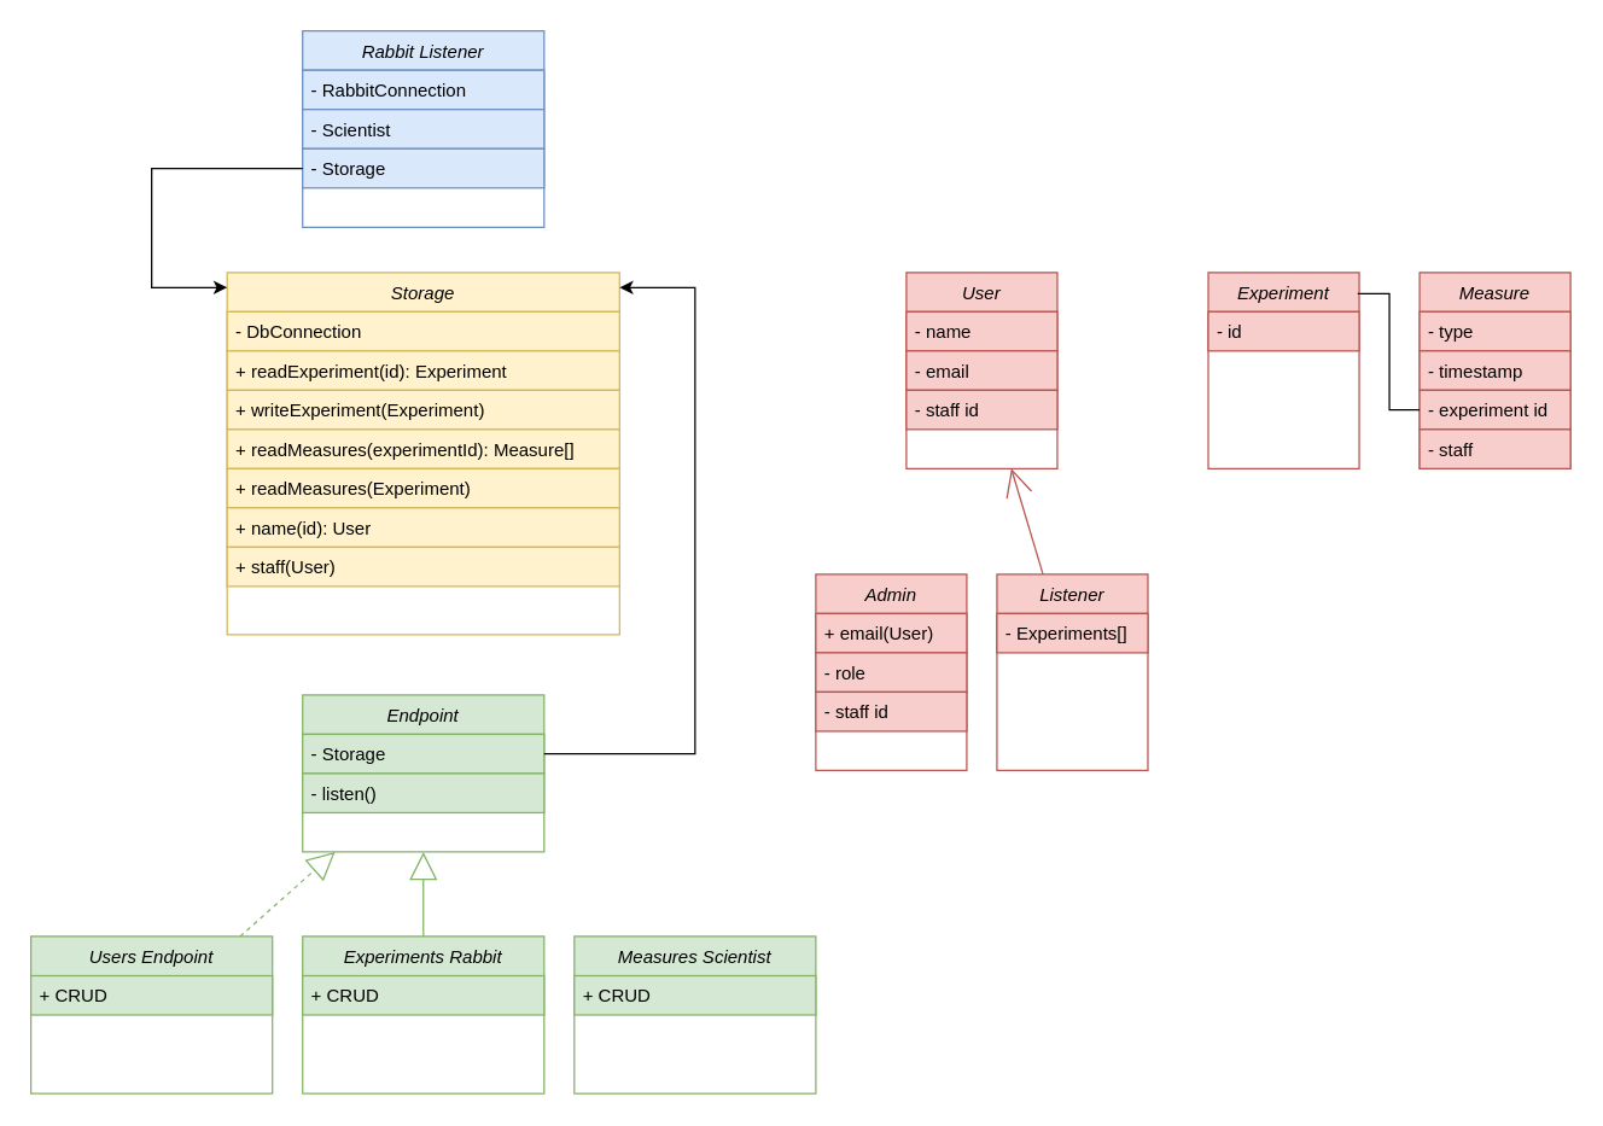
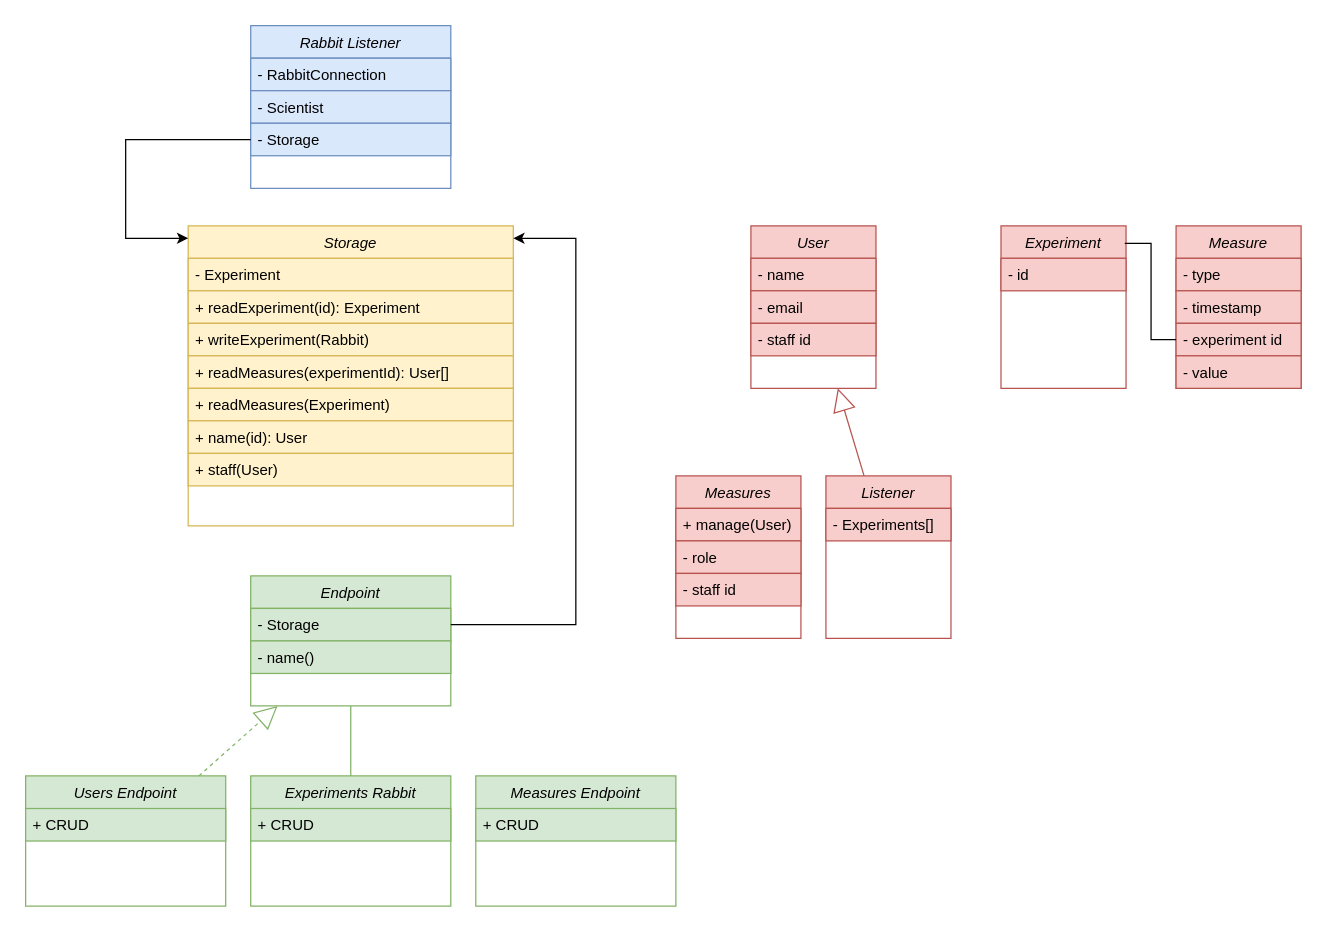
- <mxCell id="7" value="- DbConnection" style="text;align=left;verticalAlign=top;spacingLeft=4;spacingRight=4;overflow=hidden;rotatable=0;points=[[0,0.5],[1,0.5]];portConstraint=eastwest;fillColor=#fff2cc;strokeColor=#d6b656;" vertex="1" parent="6"><mxGeometry y="26" width="260" height="26" as="geometry" /></mxCell>
+ <mxCell id="7" value="- Experiment" style="text;align=left;verticalAlign=top;spacingLeft=4;spacingRight=4;overflow=hidden;rotatable=0;points=[[0,0.5],[1,0.5]];portConstraint=eastwest;fillColor=#fff2cc;strokeColor=#d6b656;" vertex="1" parent="6"><mxGeometry y="26" width="260" height="26" as="geometry" /></mxCell>
- <mxCell id="9" value="+ writeExperiment(Experiment)" style="text;align=left;verticalAlign=top;spacingLeft=4;spacingRight=4;overflow=hidden;rotatable=0;points=[[0,0.5],[1,0.5]];portConstraint=eastwest;fillColor=#fff2cc;strokeColor=#d6b656;" vertex="1" parent="6"><mxGeometry y="78" width="260" height="26" as="geometry" /></mxCell>
+ <mxCell id="9" value="+ writeExperiment(Rabbit)" style="text;align=left;verticalAlign=top;spacingLeft=4;spacingRight=4;overflow=hidden;rotatable=0;points=[[0,0.5],[1,0.5]];portConstraint=eastwest;fillColor=#fff2cc;strokeColor=#d6b656;" vertex="1" parent="6"><mxGeometry y="78" width="260" height="26" as="geometry" /></mxCell>
- <mxCell id="10" value="+ readMeasures(experimentId): Measure[]" style="text;align=left;verticalAlign=top;spacingLeft=4;spacingRight=4;overflow=hidden;rotatable=0;points=[[0,0.5],[1,0.5]];portConstraint=eastwest;fillColor=#fff2cc;strokeColor=#d6b656;" vertex="1" parent="6"><mxGeometry y="104" width="260" height="26" as="geometry" /></mxCell>
+ <mxCell id="10" value="+ readMeasures(experimentId): User[]" style="text;align=left;verticalAlign=top;spacingLeft=4;spacingRight=4;overflow=hidden;rotatable=0;points=[[0,0.5],[1,0.5]];portConstraint=eastwest;fillColor=#fff2cc;strokeColor=#d6b656;" vertex="1" parent="6"><mxGeometry y="104" width="260" height="26" as="geometry" /></mxCell>
- <mxCell id="25" value="- staff" style="text;align=left;verticalAlign=top;spacingLeft=4;spacingRight=4;overflow=hidden;rotatable=0;points=[[0,0.5],[1,0.5]];portConstraint=eastwest;fillColor=#f8cecc;strokeColor=#b85450;" vertex="1" parent="21"><mxGeometry y="104" width="100" height="26" as="geometry" /></mxCell>
+ <mxCell id="25" value="- value" style="text;align=left;verticalAlign=top;spacingLeft=4;spacingRight=4;overflow=hidden;rotatable=0;points=[[0,0.5],[1,0.5]];portConstraint=eastwest;fillColor=#f8cecc;strokeColor=#b85450;" vertex="1" parent="21"><mxGeometry y="104" width="100" height="26" as="geometry" /></mxCell>
- <mxCell id="29" value="" style="endArrow=open;endSize=16;endFill=0;html=1;rounded=0;strokeColor=#b85450;fillColor=#f8cecc;" edge="1" parent="1" source="27" target="14"><mxGeometry width="160" relative="1" as="geometry"><mxPoint x="885" y="430" as="sourcePoint" /><mxPoint x="1045" y="430" as="targetPoint" /></mxGeometry></mxCell>
+ <mxCell id="29" value="" style="endArrow=block;endSize=16;endFill=0;html=1;rounded=0;strokeColor=#b85450;fillColor=#f8cecc;" edge="1" parent="1" source="27" target="14"><mxGeometry width="160" relative="1" as="geometry"><mxPoint x="885" y="430" as="sourcePoint" /><mxPoint x="1045" y="430" as="targetPoint" /></mxGeometry></mxCell>
- <mxCell id="30" value="Admin" style="swimlane;fontStyle=2;align=center;verticalAlign=top;childLayout=stackLayout;horizontal=1;startSize=26;horizontalStack=0;resizeParent=1;resizeLast=0;collapsible=1;marginBottom=0;rounded=0;shadow=0;strokeWidth=1;fillColor=#f8cecc;strokeColor=#b85450;" vertex="1" parent="1"><mxGeometry x="540" y="380" width="100" height="130" as="geometry"><mxRectangle x="230" y="140" width="160" height="26" as="alternateBounds" /></mxGeometry></mxCell>
+ <mxCell id="30" value="Measures" style="swimlane;fontStyle=2;align=center;verticalAlign=top;childLayout=stackLayout;horizontal=1;startSize=26;horizontalStack=0;resizeParent=1;resizeLast=0;collapsible=1;marginBottom=0;rounded=0;shadow=0;strokeWidth=1;fillColor=#f8cecc;strokeColor=#b85450;" vertex="1" parent="1"><mxGeometry x="540" y="380" width="100" height="130" as="geometry"><mxRectangle x="230" y="140" width="160" height="26" as="alternateBounds" /></mxGeometry></mxCell>
- <mxCell id="31" value="+ email(User)" style="text;align=left;verticalAlign=top;spacingLeft=4;spacingRight=4;overflow=hidden;rotatable=0;points=[[0,0.5],[1,0.5]];portConstraint=eastwest;fillColor=#f8cecc;strokeColor=#b85450;" vertex="1" parent="30"><mxGeometry y="26" width="100" height="26" as="geometry" /></mxCell>
+ <mxCell id="31" value="+ manage(User)" style="text;align=left;verticalAlign=top;spacingLeft=4;spacingRight=4;overflow=hidden;rotatable=0;points=[[0,0.5],[1,0.5]];portConstraint=eastwest;fillColor=#f8cecc;strokeColor=#b85450;" vertex="1" parent="30"><mxGeometry y="26" width="100" height="26" as="geometry" /></mxCell>
- <mxCell id="42" value="- listen()" style="text;align=left;verticalAlign=top;spacingLeft=4;spacingRight=4;overflow=hidden;rotatable=0;points=[[0,0.5],[1,0.5]];portConstraint=eastwest;fillColor=#d5e8d4;strokeColor=#82b366;" vertex="1" parent="40"><mxGeometry y="52" width="160" height="26" as="geometry" /></mxCell>
+ <mxCell id="42" value="- name()" style="text;align=left;verticalAlign=top;spacingLeft=4;spacingRight=4;overflow=hidden;rotatable=0;points=[[0,0.5],[1,0.5]];portConstraint=eastwest;fillColor=#d5e8d4;strokeColor=#82b366;" vertex="1" parent="40"><mxGeometry y="52" width="160" height="26" as="geometry" /></mxCell>
- <mxCell id="44" value="" style="endArrow=block;endSize=16;endFill=0;html=1;rounded=0;strokeColor=#82b366;fillColor=#d5e8d4;" edge="1" parent="1" source="36" target="40"><mxGeometry width="160" relative="1" as="geometry"><mxPoint x="-265" y="910" as="sourcePoint" /><mxPoint x="-195" y="854" as="targetPoint" /></mxGeometry></mxCell>
+ <mxCell id="44" value="" style="endArrow=none;endSize=16;endFill=0;html=1;rounded=0;strokeColor=#82b366;fillColor=#d5e8d4;" edge="1" parent="1" source="36" target="40"><mxGeometry width="160" relative="1" as="geometry"><mxPoint x="-265" y="910" as="sourcePoint" /><mxPoint x="-195" y="854" as="targetPoint" /></mxGeometry></mxCell>
- <mxCell id="38" value="Measures Scientist" style="swimlane;fontStyle=2;align=center;verticalAlign=top;childLayout=stackLayout;horizontal=1;startSize=26;horizontalStack=0;resizeParent=1;resizeLast=0;collapsible=1;marginBottom=0;rounded=0;shadow=0;strokeWidth=1;fillColor=#d5e8d4;strokeColor=#82b366;" vertex="1" parent="1"><mxGeometry x="380" y="620" width="160" height="104" as="geometry"><mxRectangle x="230" y="140" width="160" height="26" as="alternateBounds" /></mxGeometry></mxCell>
+ <mxCell id="38" value="Measures Endpoint" style="swimlane;fontStyle=2;align=center;verticalAlign=top;childLayout=stackLayout;horizontal=1;startSize=26;horizontalStack=0;resizeParent=1;resizeLast=0;collapsible=1;marginBottom=0;rounded=0;shadow=0;strokeWidth=1;fillColor=#d5e8d4;strokeColor=#82b366;" vertex="1" parent="1"><mxGeometry x="380" y="620" width="160" height="104" as="geometry"><mxRectangle x="230" y="140" width="160" height="26" as="alternateBounds" /></mxGeometry></mxCell>
